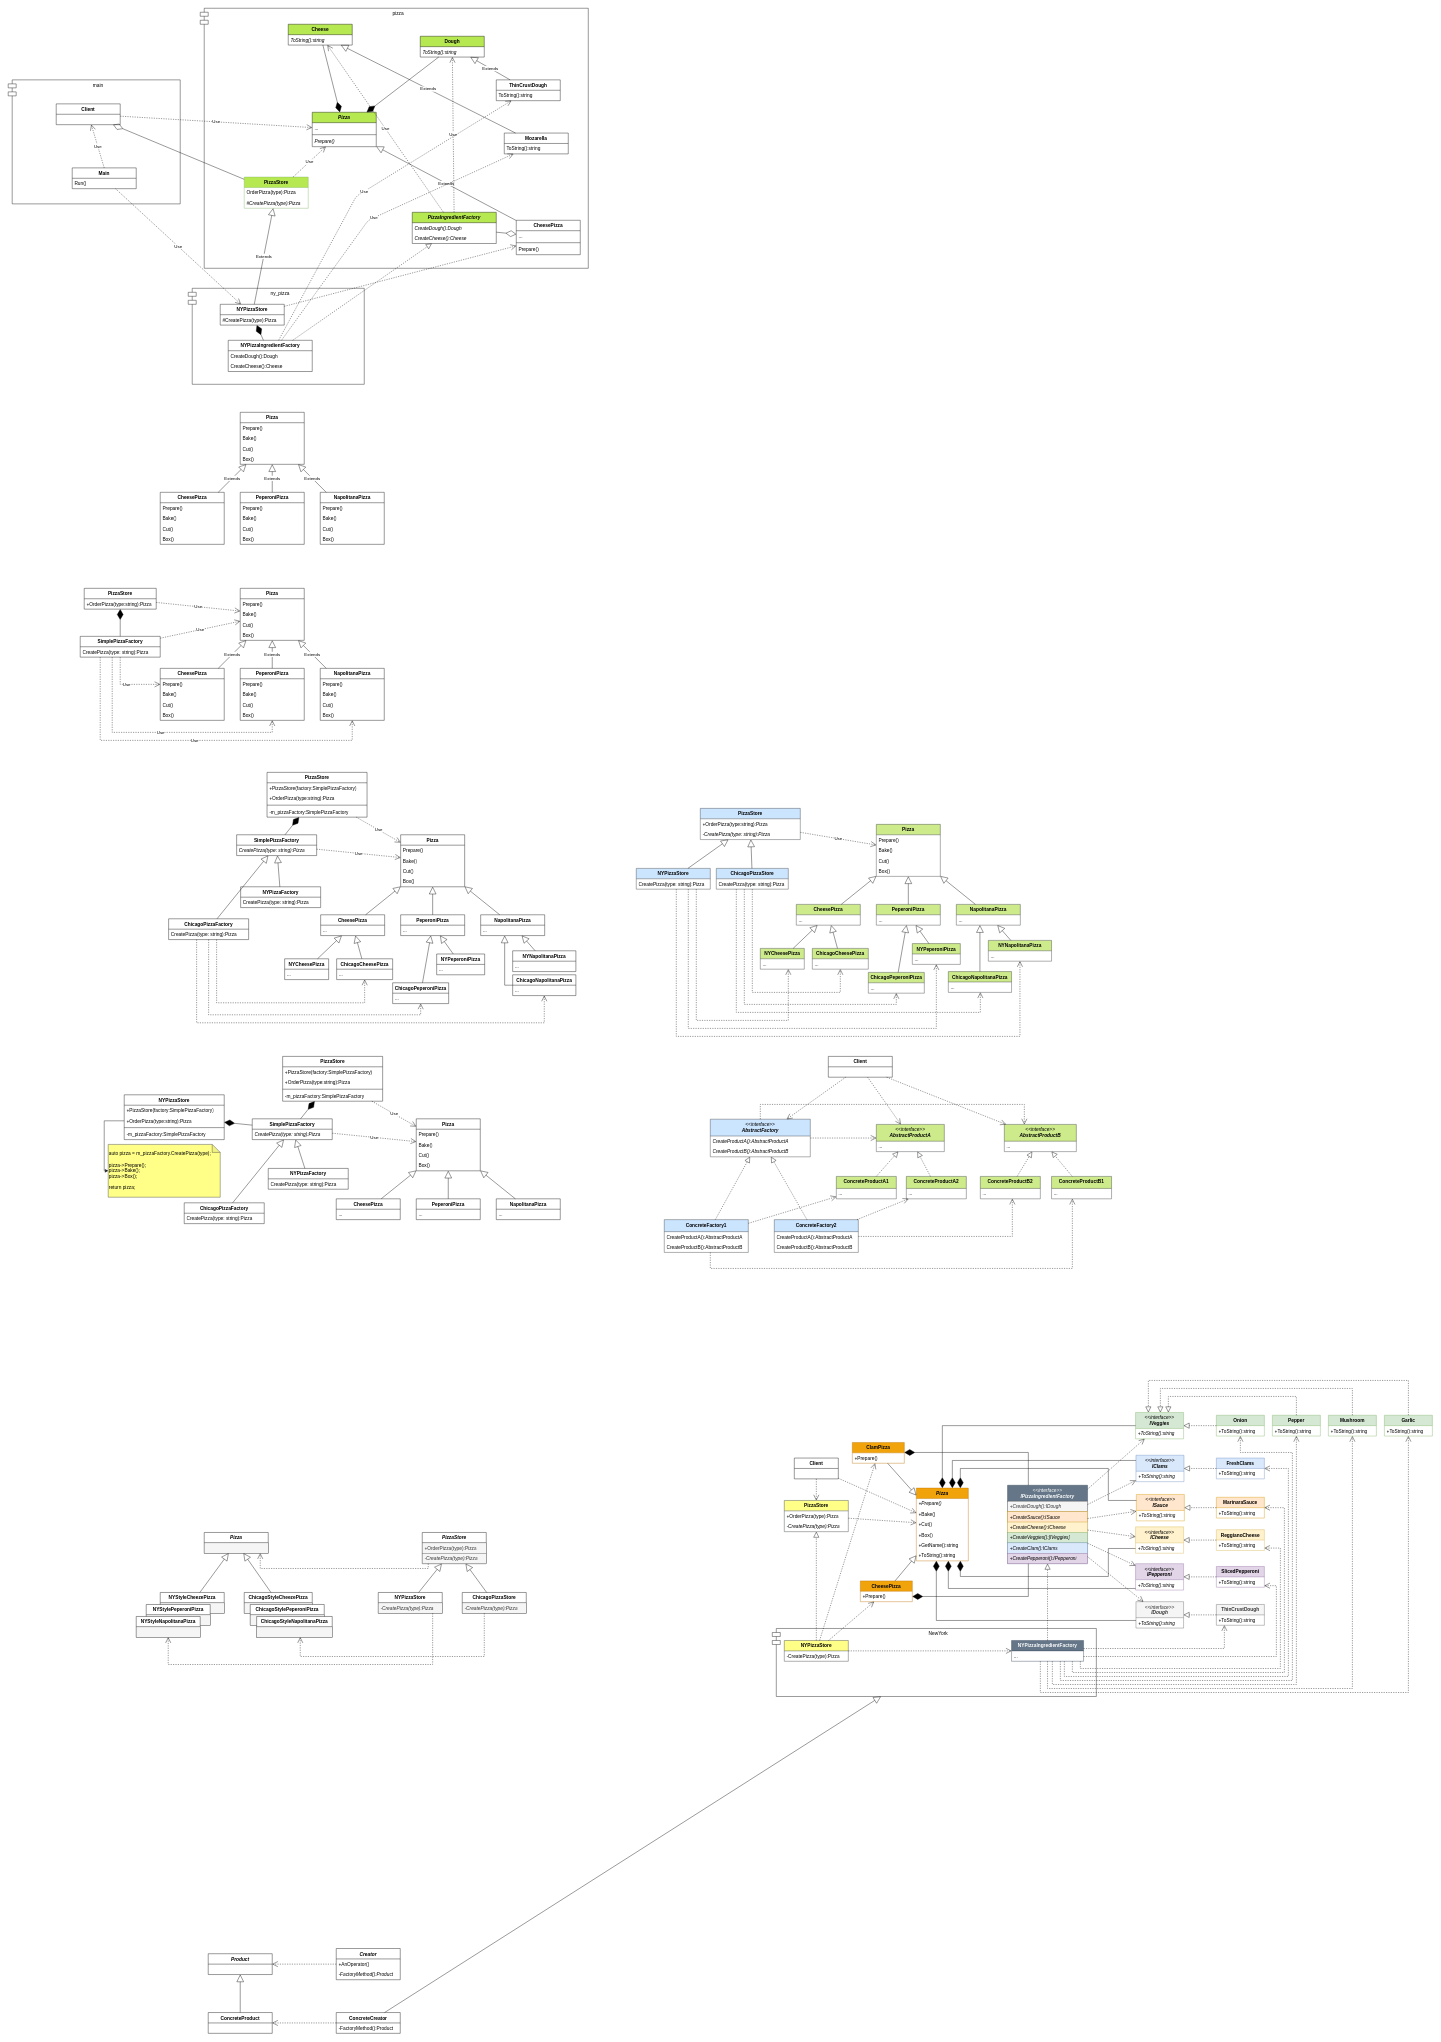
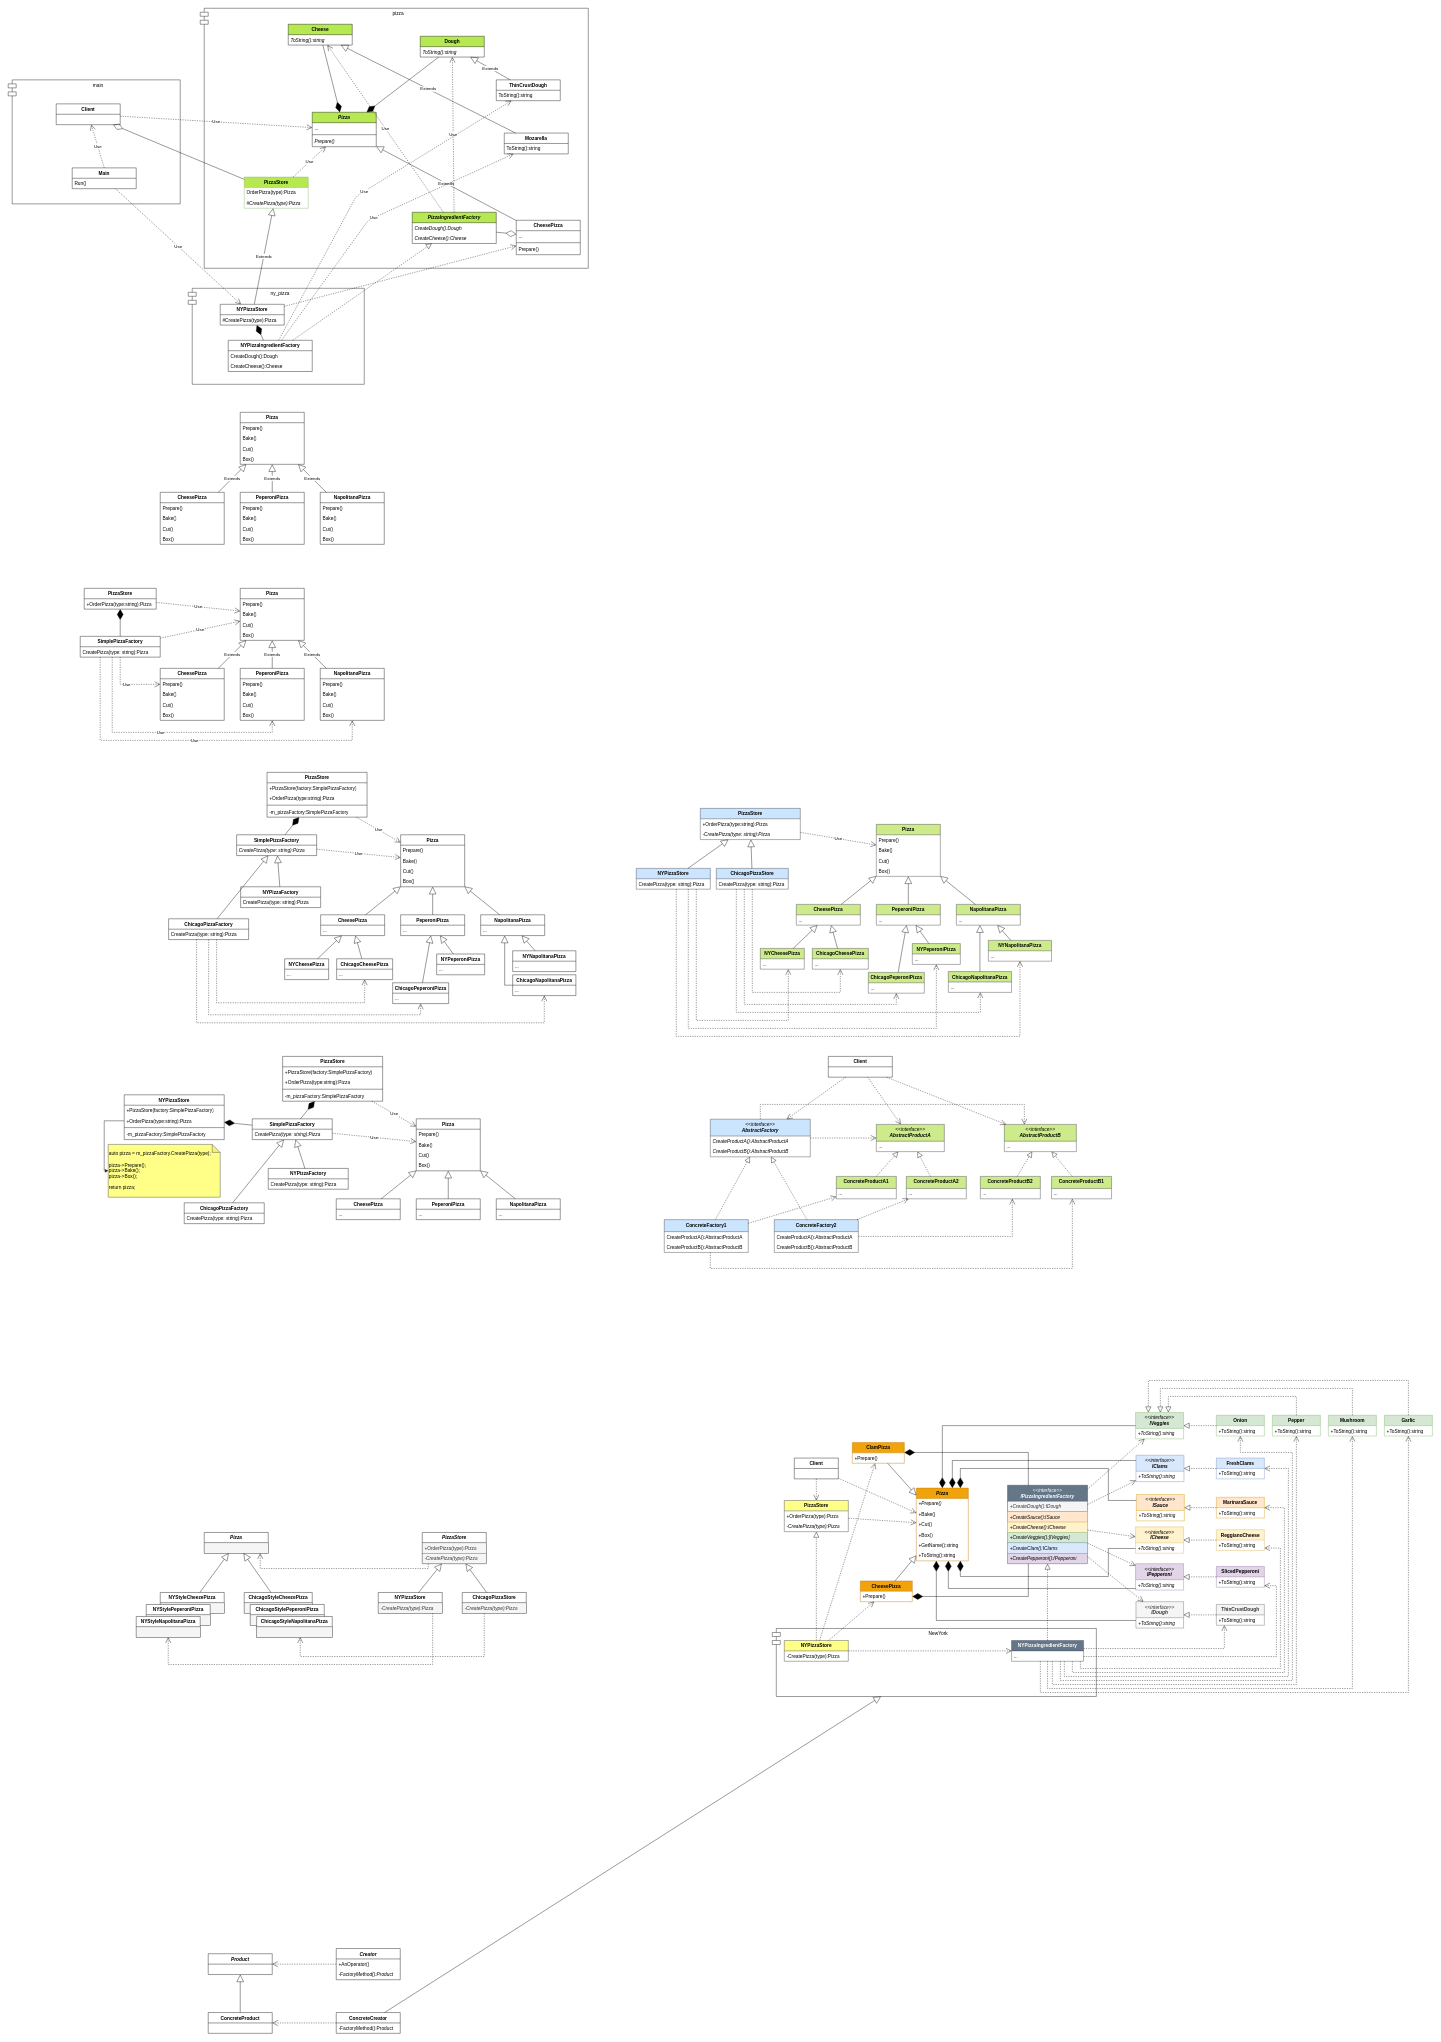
- <mxCell id="342" value="" style="endArrow=open;endSize=12;dashed=1;html=1;rounded=0;" edge="1" parent="1" source="327" target="340"><mxGeometry width="160" relative="1" as="geometry"><mxPoint x="2840" y="3810" as="sourcePoint" /><mxPoint x="3000" y="3810" as="targetPoint" /></mxGeometry></mxCell>
